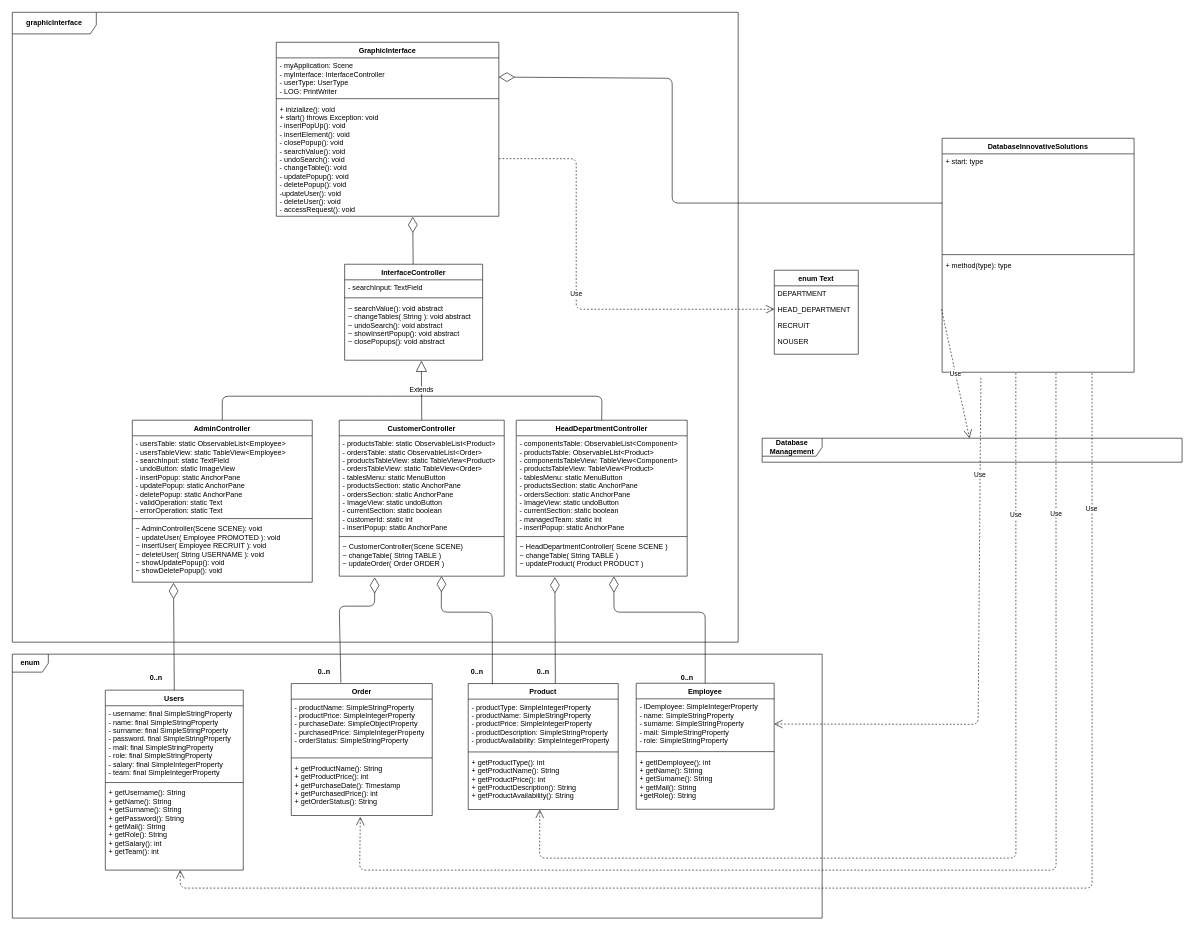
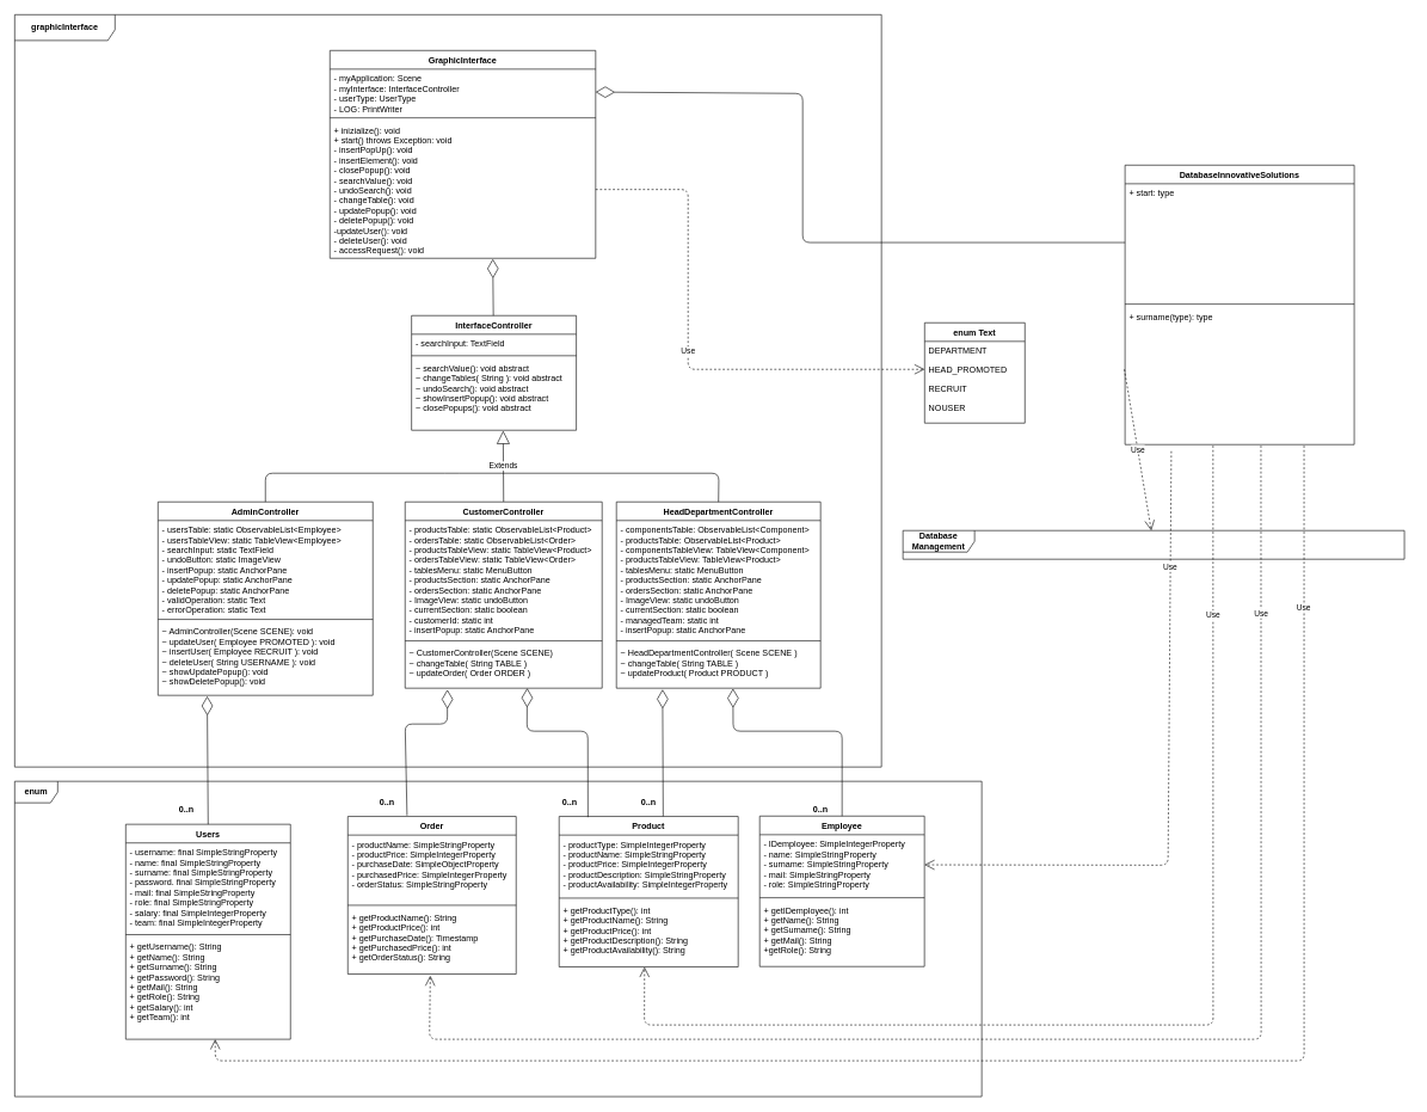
- <mxCell id="53" value="+ method(type): type" style="text;strokeColor=none;fillColor=none;align=left;verticalAlign=top;spacingLeft=4;spacingRight=4;overflow=hidden;rotatable=0;points=[[0,0.5],[1,0.5]];portConstraint=eastwest;" parent="50" vertex="1"><mxGeometry y="198" width="320" height="192" as="geometry" /></mxCell>
+ <mxCell id="53" value="+ surname(type): type" style="text;strokeColor=none;fillColor=none;align=left;verticalAlign=top;spacingLeft=4;spacingRight=4;overflow=hidden;rotatable=0;points=[[0,0.5],[1,0.5]];portConstraint=eastwest;" parent="50" vertex="1"><mxGeometry y="198" width="320" height="192" as="geometry" /></mxCell>
- <mxCell id="27" value="HEAD_DEPARTMENT" style="text;strokeColor=none;fillColor=none;align=left;verticalAlign=top;spacingLeft=4;spacingRight=4;overflow=hidden;rotatable=0;points=[[0,0.5],[1,0.5]];portConstraint=eastwest;" parent="25" vertex="1"><mxGeometry y="52" width="140" height="26" as="geometry" /></mxCell>
+ <mxCell id="27" value="HEAD_PROMOTED" style="text;strokeColor=none;fillColor=none;align=left;verticalAlign=top;spacingLeft=4;spacingRight=4;overflow=hidden;rotatable=0;points=[[0,0.5],[1,0.5]];portConstraint=eastwest;" parent="25" vertex="1"><mxGeometry y="52" width="140" height="26" as="geometry" /></mxCell>
- <mxCell id="66" value="&lt;b&gt;Database Management&lt;/b&gt;" style="shape=umlFrame;whiteSpace=wrap;html=1;width=100;height=30;" parent="1" vertex="1"><mxGeometry x="1270" y="730" width="700" height="40" as="geometry" /></mxCell>
+ <mxCell id="66" value="&lt;b&gt;Database Management&lt;/b&gt;" style="shape=umlFrame;whiteSpace=wrap;html=1;width=100;height=30;" parent="1" vertex="1"><mxGeometry x="1260" y="740" width="700" height="40" as="geometry" /></mxCell>
